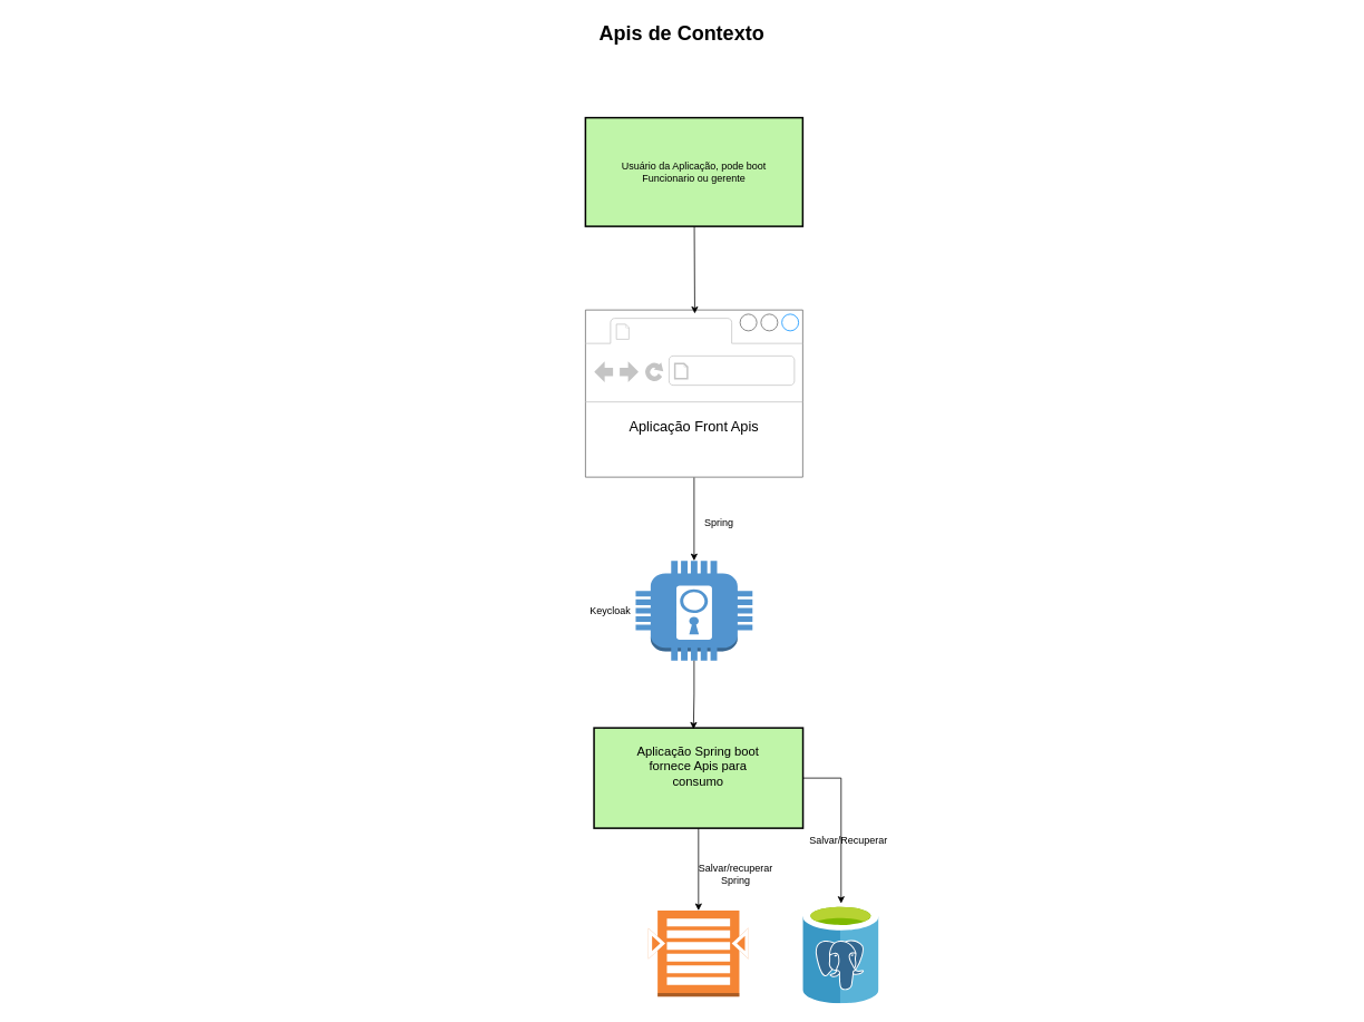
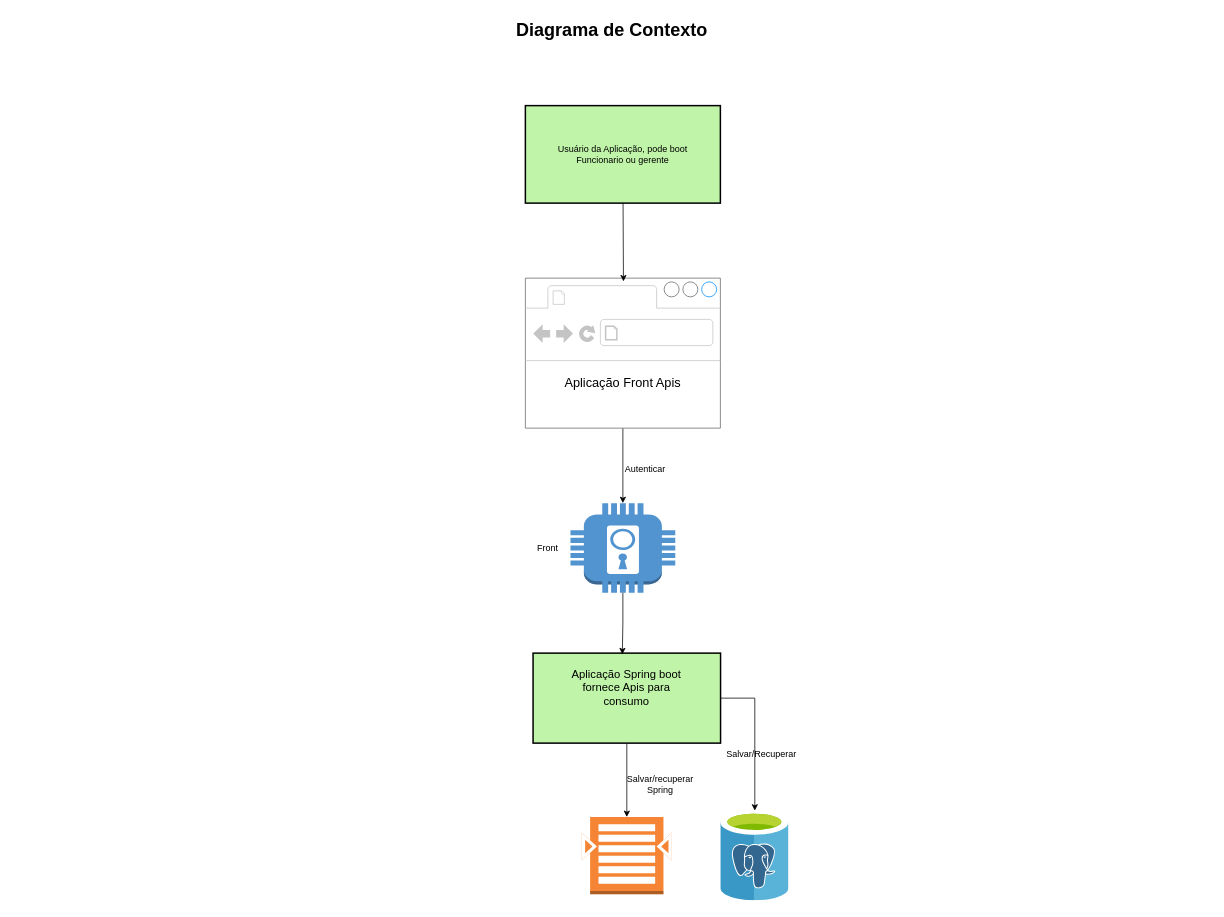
- <mxCell id="5" value="Apis de Contexto" style="text;strokeColor=none;fillColor=none;html=1;fontSize=24;fontStyle=1;verticalAlign=middle;align=center;" parent="1" vertex="1"><mxGeometry x="20" y="20" width="1590" height="40" as="geometry" /></mxCell>
+ <mxCell id="5" value="Diagrama de Contexto" style="text;strokeColor=none;fillColor=none;html=1;fontSize=24;fontStyle=1;verticalAlign=middle;align=center;" parent="1" vertex="1"><mxGeometry x="20" y="20" width="1590" height="40" as="geometry" /></mxCell>
- <mxCell id="11" value="Spring" style="text;html=1;align=center;verticalAlign=middle;whiteSpace=wrap;rounded=0;" vertex="1" parent="1"><mxGeometry x="830.25" y="610" width="60" height="30" as="geometry" /></mxCell>
+ <mxCell id="11" value="Autenticar" style="text;html=1;align=center;verticalAlign=middle;whiteSpace=wrap;rounded=0;" vertex="1" parent="1"><mxGeometry x="830.25" y="610" width="60" height="30" as="geometry" /></mxCell>
- <mxCell id="12" value="Keycloak" style="text;html=1;align=center;verticalAlign=middle;whiteSpace=wrap;rounded=0;" vertex="1" parent="1"><mxGeometry x="700" y="714.75" width="60" height="30" as="geometry" /></mxCell>
+ <mxCell id="12" value="Front" style="text;html=1;align=center;verticalAlign=middle;whiteSpace=wrap;rounded=0;" vertex="1" parent="1"><mxGeometry x="700" y="714.75" width="60" height="30" as="geometry" /></mxCell>
